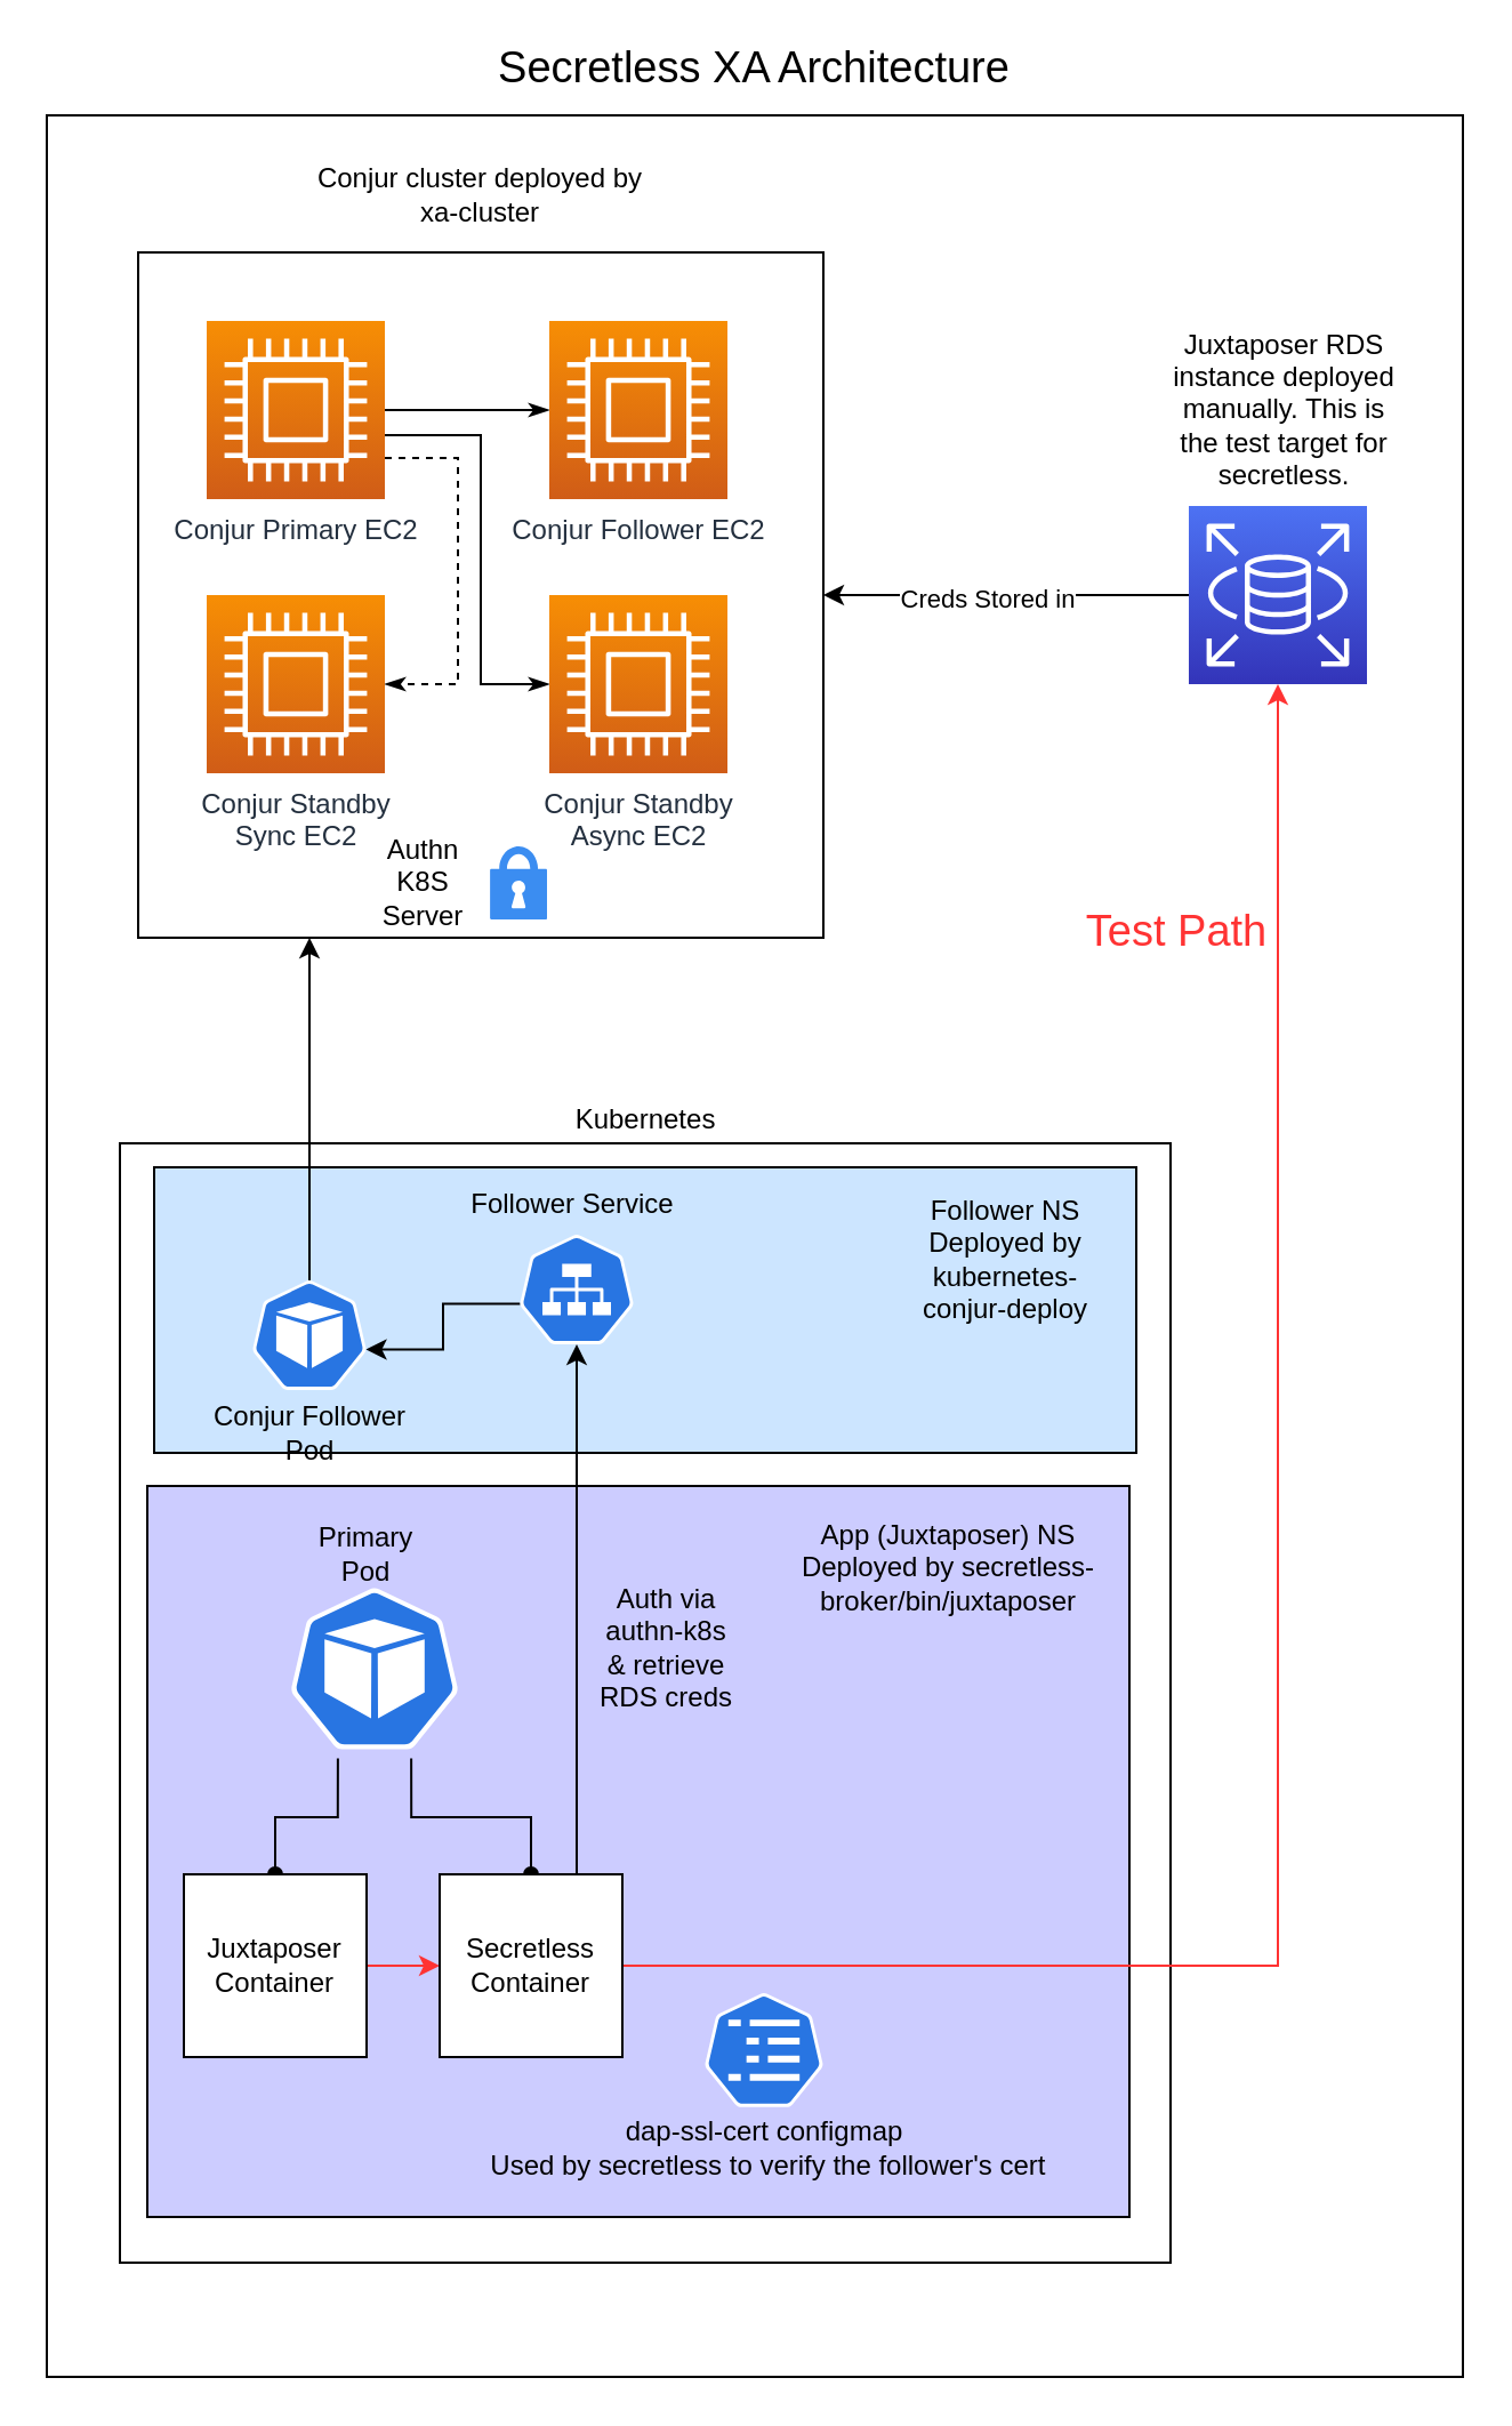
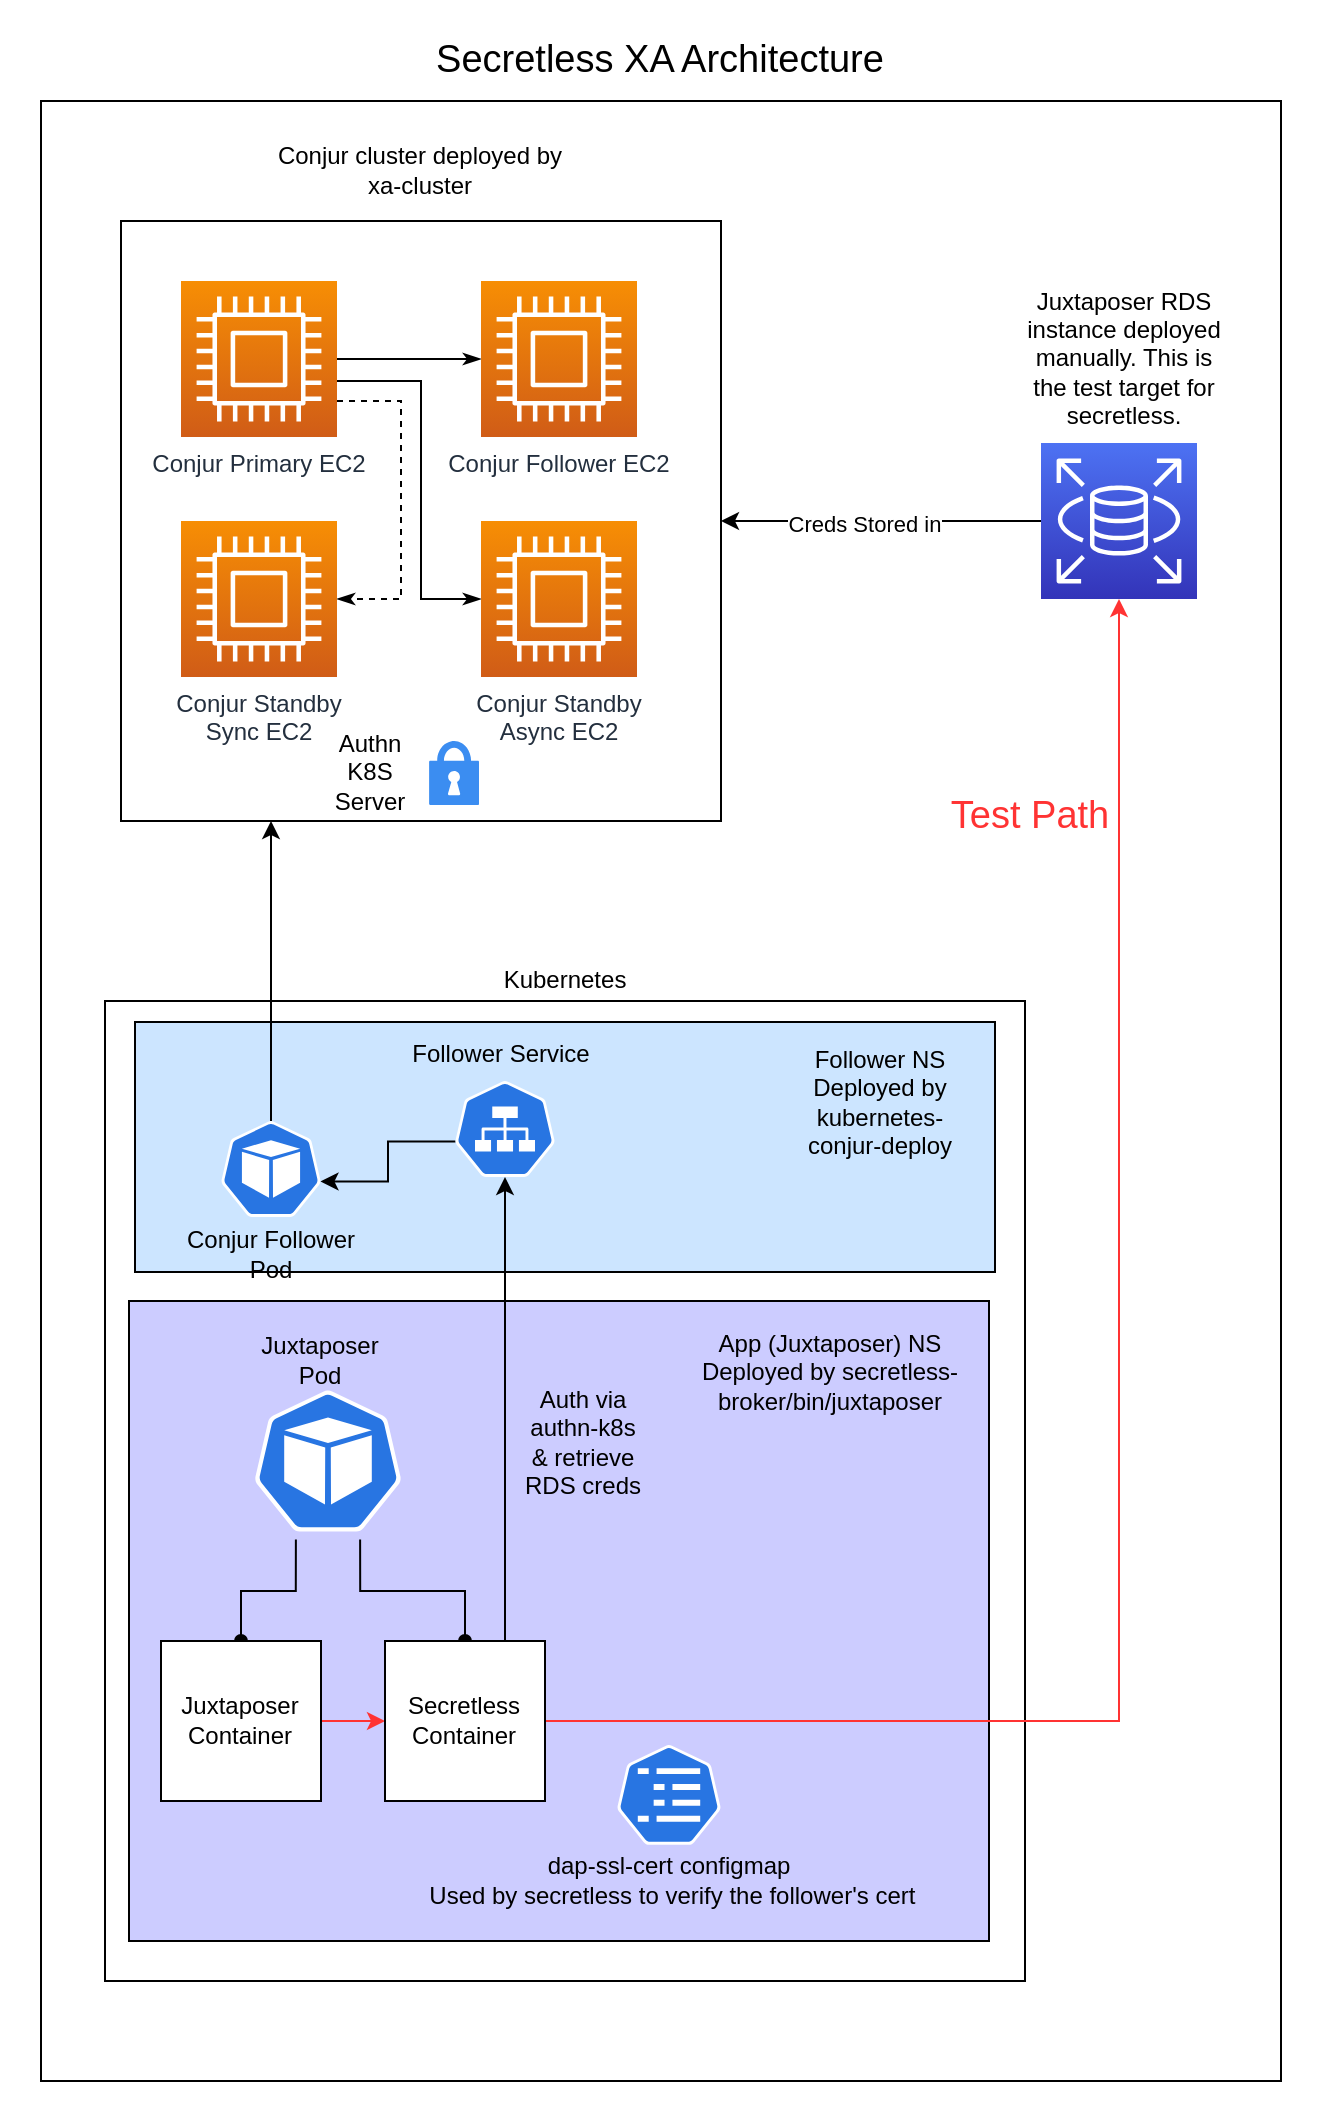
- <mxCell id="31" value="Primary Pod" style="text;html=1;strokeColor=none;fillColor=none;align=center;verticalAlign=middle;whiteSpace=wrap;rounded=0;" vertex="1" parent="29"><mxGeometry x="13" width="40" height="20" as="geometry" /></mxCell>
+ <mxCell id="31" value="Juxtaposer Pod" style="text;html=1;strokeColor=none;fillColor=none;align=center;verticalAlign=middle;whiteSpace=wrap;rounded=0;" vertex="1" parent="29"><mxGeometry x="13" width="40" height="20" as="geometry" /></mxCell>
